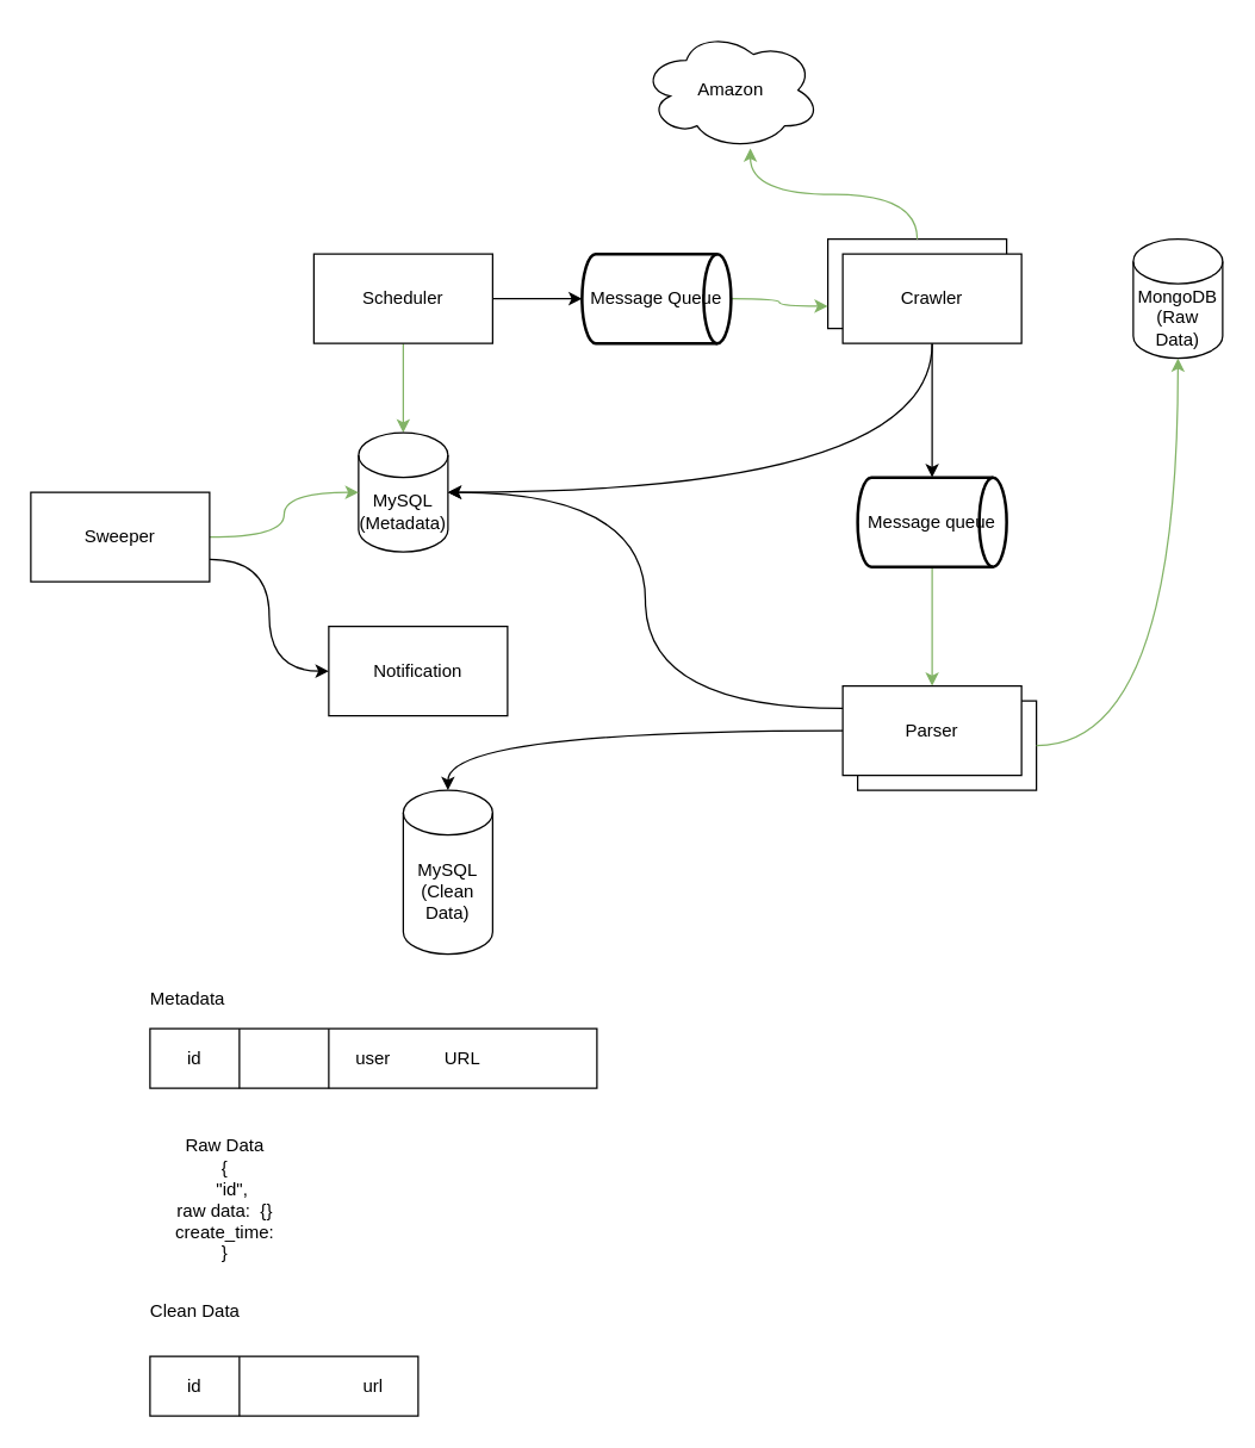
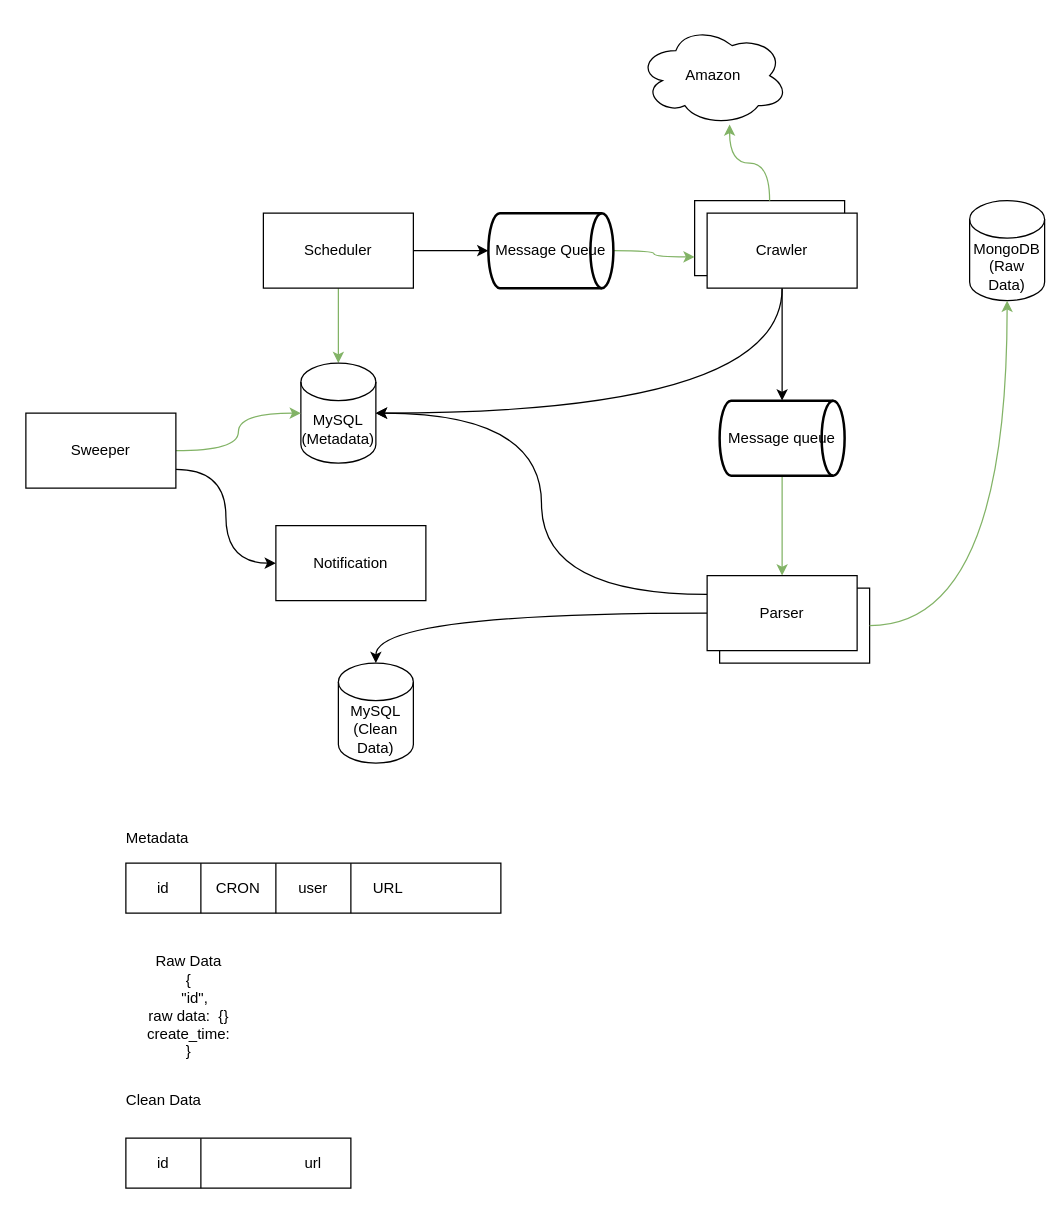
- <mxCell id="4" value="Amazon" style="ellipse;shape=cloud;whiteSpace=wrap;html=1;" parent="1" vertex="1"><mxGeometry x="430" y="20" width="120" height="80" as="geometry" /></mxCell>
+ <mxCell id="4" value="Amazon" style="ellipse;shape=cloud;whiteSpace=wrap;html=1;" parent="1" vertex="1"><mxGeometry x="510" y="20" width="120" height="80" as="geometry" /></mxCell>
- <mxCell id="14" value="MongoDB&lt;br&gt;(Raw Data)" style="shape=cylinder3;whiteSpace=wrap;html=1;boundedLbl=1;backgroundOutline=1;size=15;" parent="1" vertex="1"><mxGeometry x="760" y="160" width="60" height="80" as="geometry" /></mxCell>
+ <mxCell id="14" value="MongoDB&lt;br&gt;(Raw Data)" style="shape=cylinder3;whiteSpace=wrap;html=1;boundedLbl=1;backgroundOutline=1;size=15;" parent="1" vertex="1"><mxGeometry x="775" y="160" width="60" height="80" as="geometry" /></mxCell>
- <mxCell id="21" value="MySQL&lt;br&gt;(Clean Data)" style="shape=cylinder3;whiteSpace=wrap;html=1;boundedLbl=1;backgroundOutline=1;size=15;" parent="1" vertex="1"><mxGeometry x="270" y="530" width="60" height="110" as="geometry" /></mxCell>
+ <mxCell id="21" value="MySQL&lt;br&gt;(Clean Data)" style="shape=cylinder3;whiteSpace=wrap;html=1;boundedLbl=1;backgroundOutline=1;size=15;" parent="1" vertex="1"><mxGeometry x="270" y="530" width="60" height="80" as="geometry" /></mxCell>
+ <mxCell id="31" value="CRON" style="shape=partialRectangle;html=1;whiteSpace=wrap;connectable=0;overflow=hidden;fillColor=none;top=0;left=0;bottom=0;right=0;pointerEvents=1;" parent="29" vertex="1"><mxGeometry x="60" width="60" height="40" as="geometry"><mxRectangle width="60" height="40" as="alternateBounds" /></mxGeometry></mxCell>
